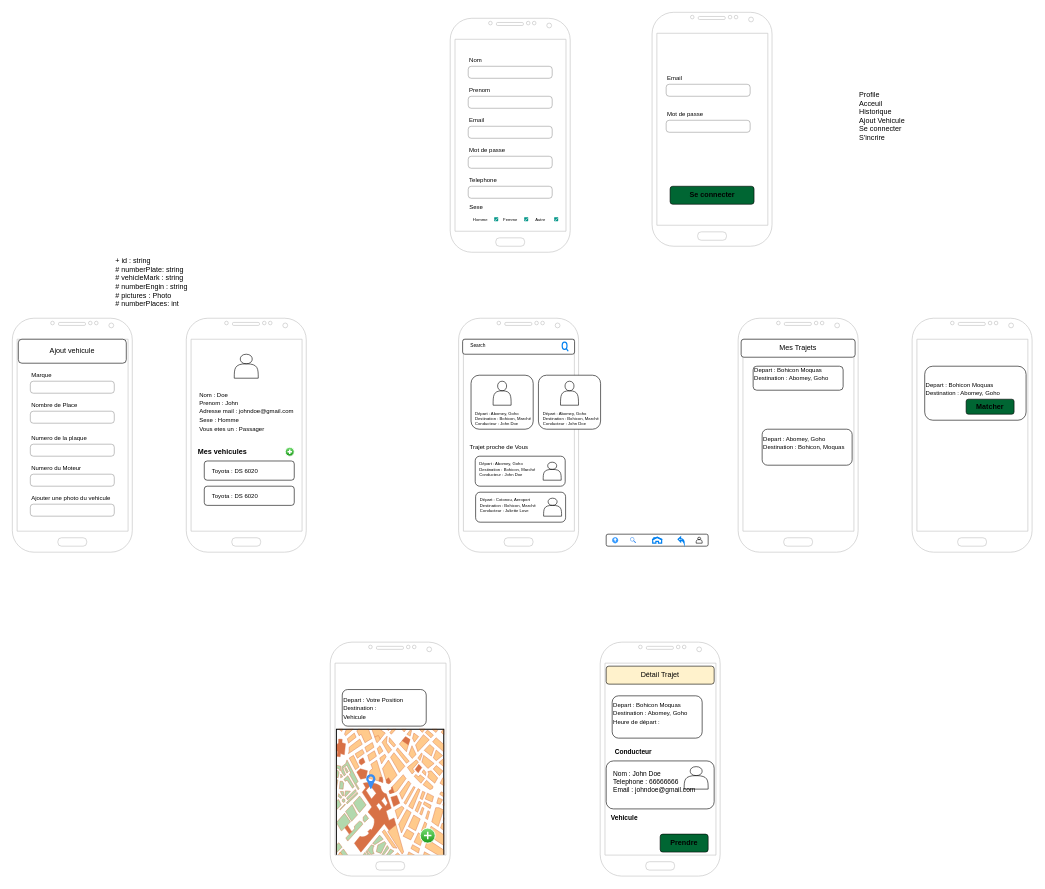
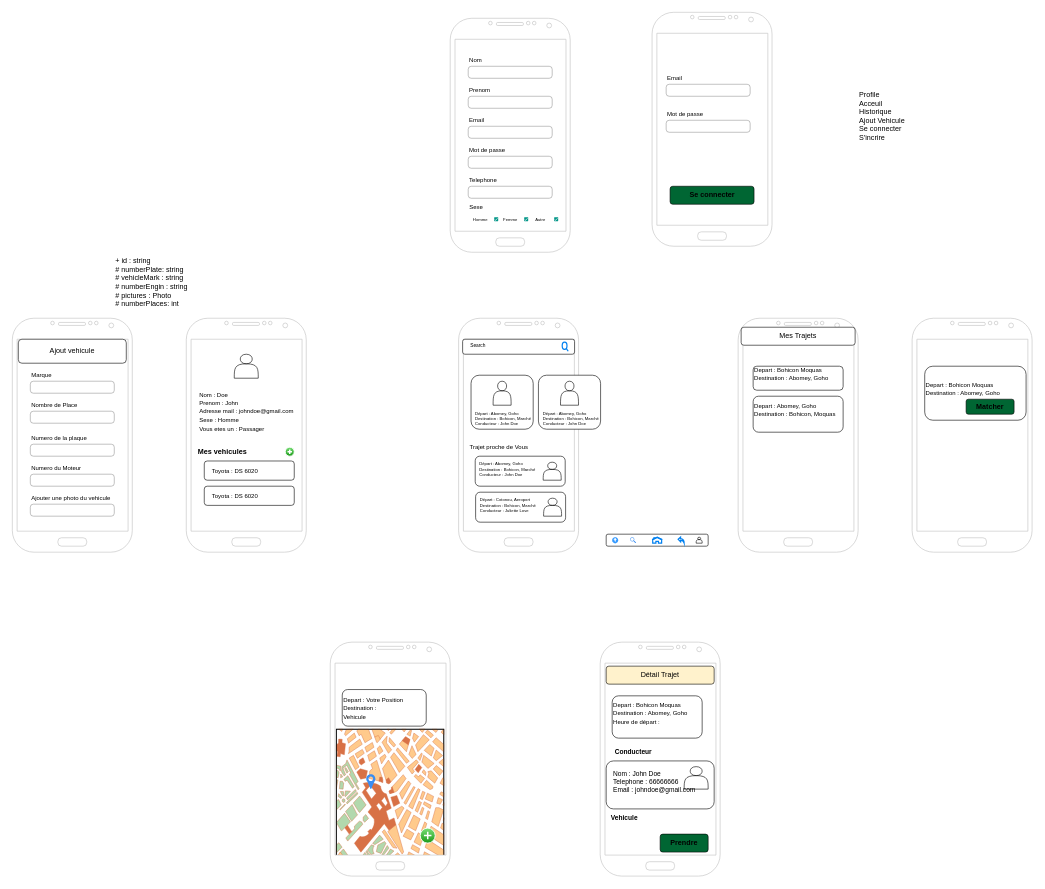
- <mxCell id="63" value="Mes Trajets" style="rounded=1;whiteSpace=wrap;html=1;" vertex="1" parent="1"><mxGeometry x="1235" y="565" width="190" height="30" as="geometry" /></mxCell>
+ <mxCell id="63" value="Mes Trajets" style="rounded=1;whiteSpace=wrap;html=1;" vertex="1" parent="1"><mxGeometry x="1235" y="545" width="190" height="30" as="geometry" /></mxCell>
- <mxCell id="68" value="&lt;font style=&quot;font-size: 10px;&quot;&gt;Depart : Abomey, Goho&lt;br&gt;Destination : Bohicon, Moquas&lt;br style=&quot;&quot;&gt;&lt;br&gt;&lt;/font&gt;" style="rounded=1;whiteSpace=wrap;html=1;align=left;" vertex="1" parent="1"><mxGeometry x="1270" y="715" width="150" height="60" as="geometry" /></mxCell>
+ <mxCell id="68" value="&lt;font style=&quot;font-size: 10px;&quot;&gt;Depart : Abomey, Goho&lt;br&gt;Destination : Bohicon, Moquas&lt;br style=&quot;&quot;&gt;&lt;br&gt;&lt;/font&gt;" style="rounded=1;whiteSpace=wrap;html=1;align=left;" vertex="1" parent="1"><mxGeometry x="1255" y="660" width="150" height="60" as="geometry" /></mxCell>
